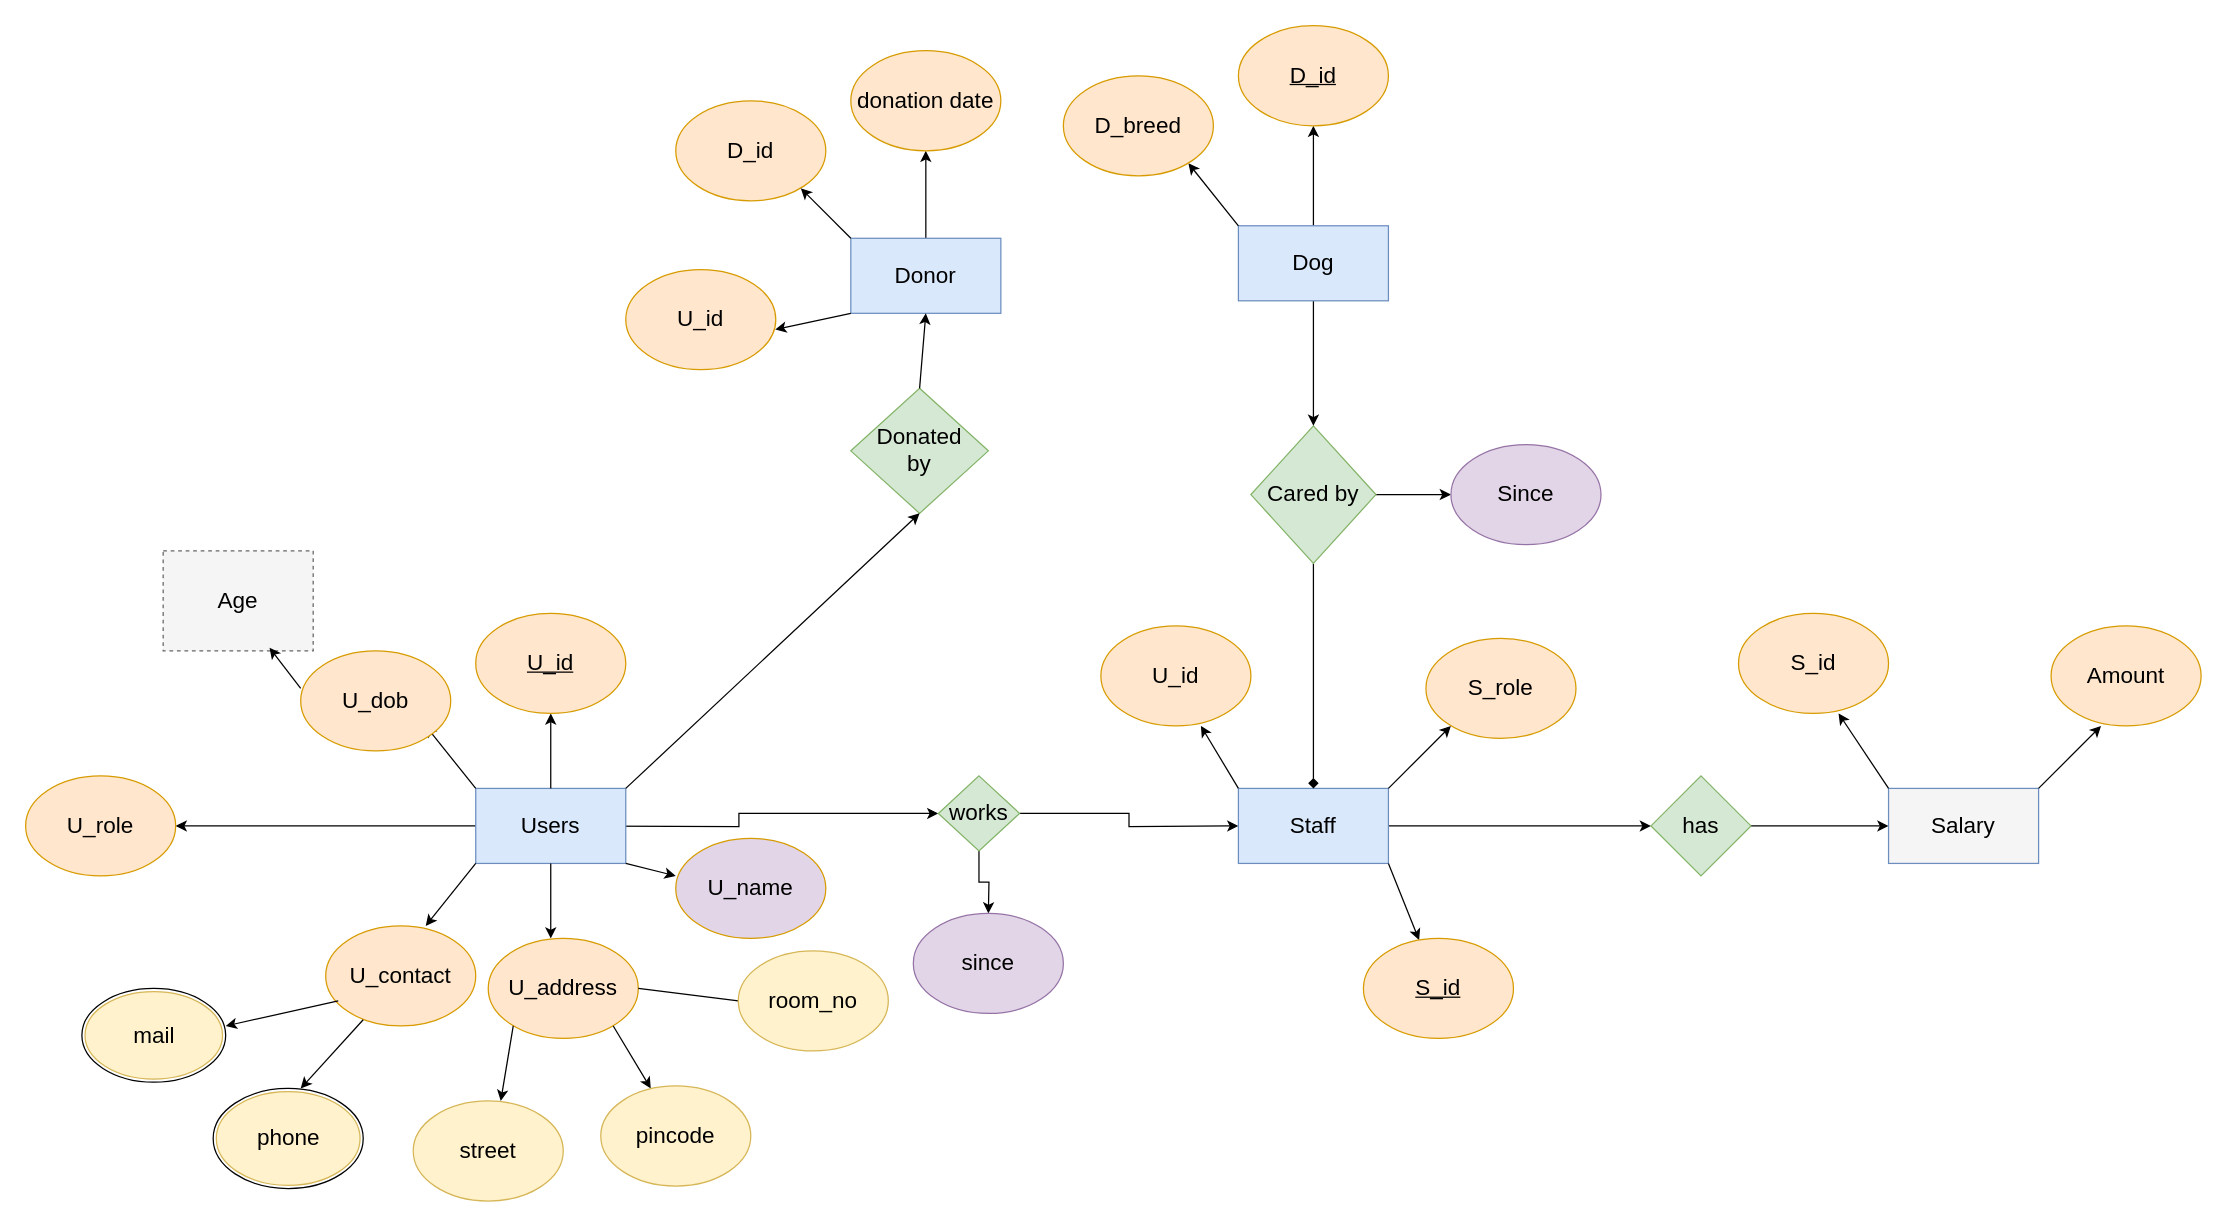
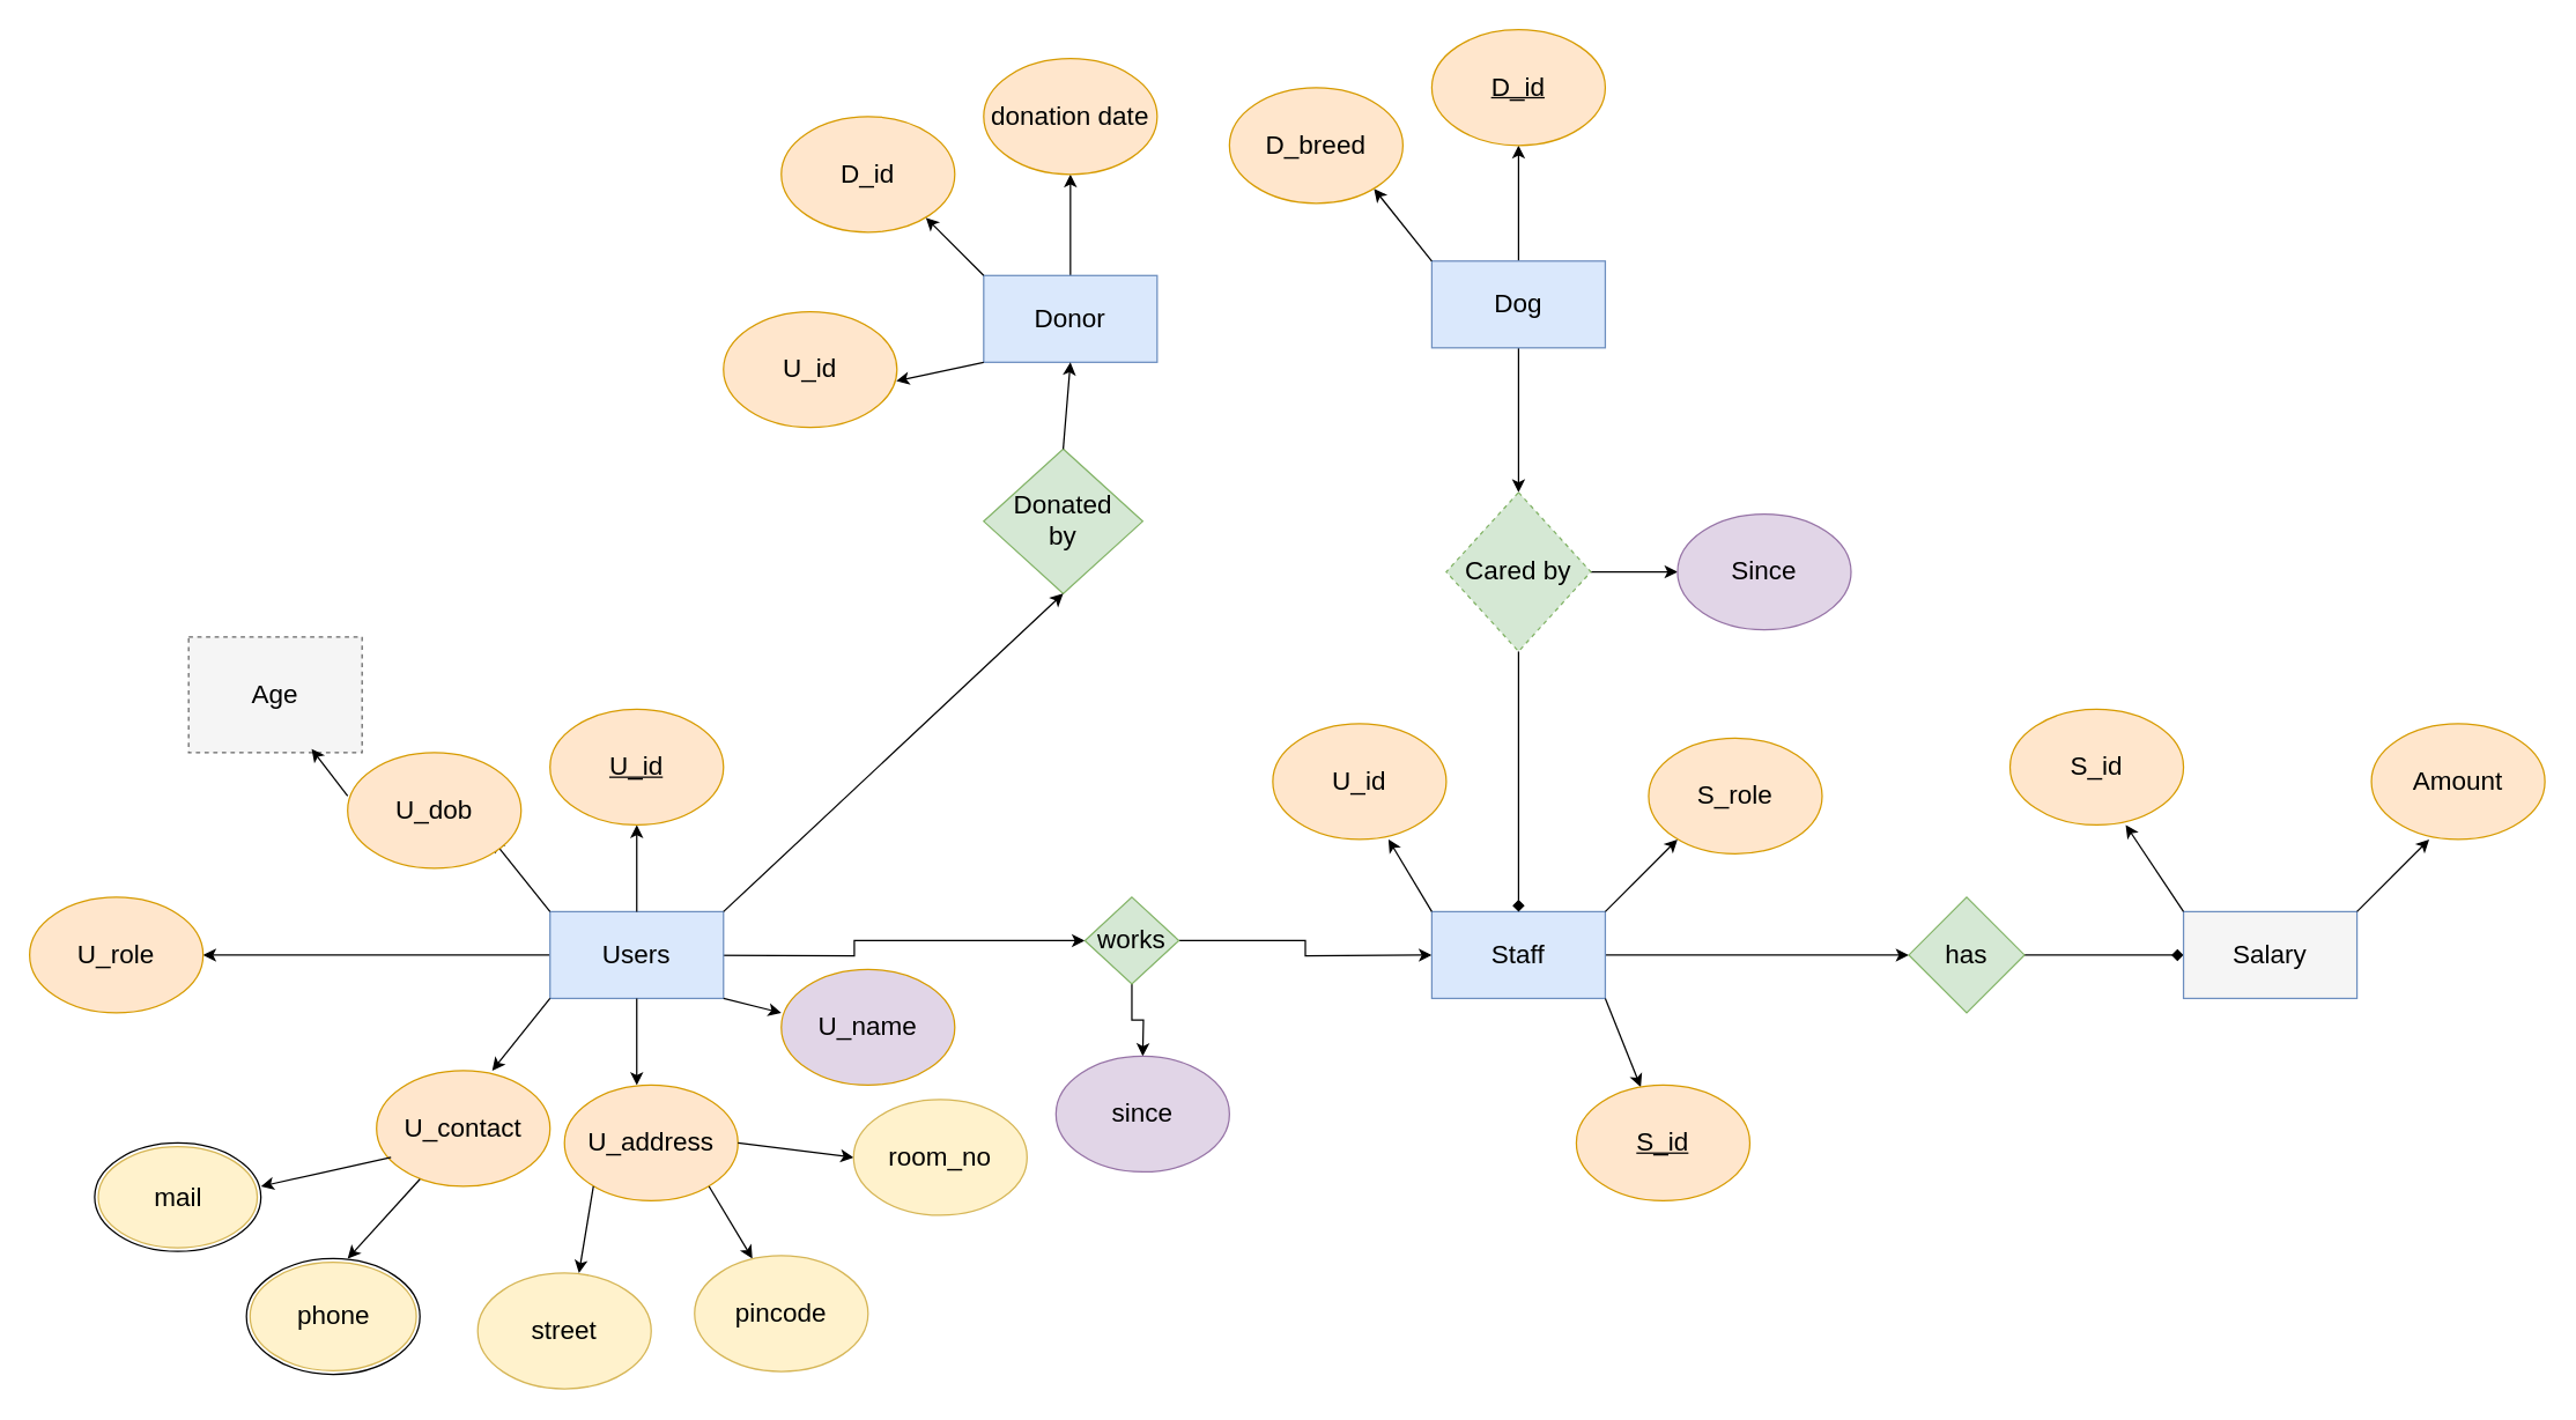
- <mxCell id="47" value="Cared by" style="rhombus;whiteSpace=wrap;html=1;fontSize=18;fillColor=#d5e8d4;strokeColor=#82b366;" vertex="1" parent="1"><mxGeometry x="1000" y="340" width="100" height="110" as="geometry" /></mxCell>
+ <mxCell id="47" value="Cared by" style="rhombus;whiteSpace=wrap;html=1;fontSize=18;fillColor=#d5e8d4;strokeColor=#82b366;dashed=1;" vertex="1" parent="1"><mxGeometry x="1000" y="340" width="100" height="110" as="geometry" /></mxCell>
- <mxCell id="37" style="edgeStyle=orthogonalEdgeStyle;rounded=0;orthogonalLoop=1;jettySize=auto;html=1;entryX=0;entryY=0.5;entryDx=0;entryDy=0;fontSize=18;" edge="1" parent="1" source="38" target="39"><mxGeometry relative="1" as="geometry" /></mxCell>
+ <mxCell id="37" style="edgeStyle=orthogonalEdgeStyle;rounded=0;orthogonalLoop=1;jettySize=auto;html=1;entryX=0;entryY=0.5;entryDx=0;entryDy=0;fontSize=18;endArrow=diamond;" edge="1" parent="1" source="38" target="39"><mxGeometry relative="1" as="geometry" /></mxCell>
- <mxCell id="25" value="" style="endArrow=none;html=1;rounded=0;fontSize=18;exitX=1;exitY=0.5;exitDx=0;exitDy=0;entryX=0;entryY=0.5;entryDx=0;entryDy=0;" edge="1" parent="1" source="20" target="26"><mxGeometry width="50" height="50" relative="1" as="geometry"><mxPoint x="560" y="726" as="sourcePoint" /><mxPoint x="590" y="776" as="targetPoint" /></mxGeometry></mxCell>
+ <mxCell id="25" value="" style="endArrow=classic;html=1;rounded=0;fontSize=18;exitX=1;exitY=0.5;exitDx=0;exitDy=0;entryX=0;entryY=0.5;entryDx=0;entryDy=0;" edge="1" parent="1" source="20" target="26"><mxGeometry width="50" height="50" relative="1" as="geometry"><mxPoint x="560" y="726" as="sourcePoint" /><mxPoint x="590" y="776" as="targetPoint" /></mxGeometry></mxCell>
